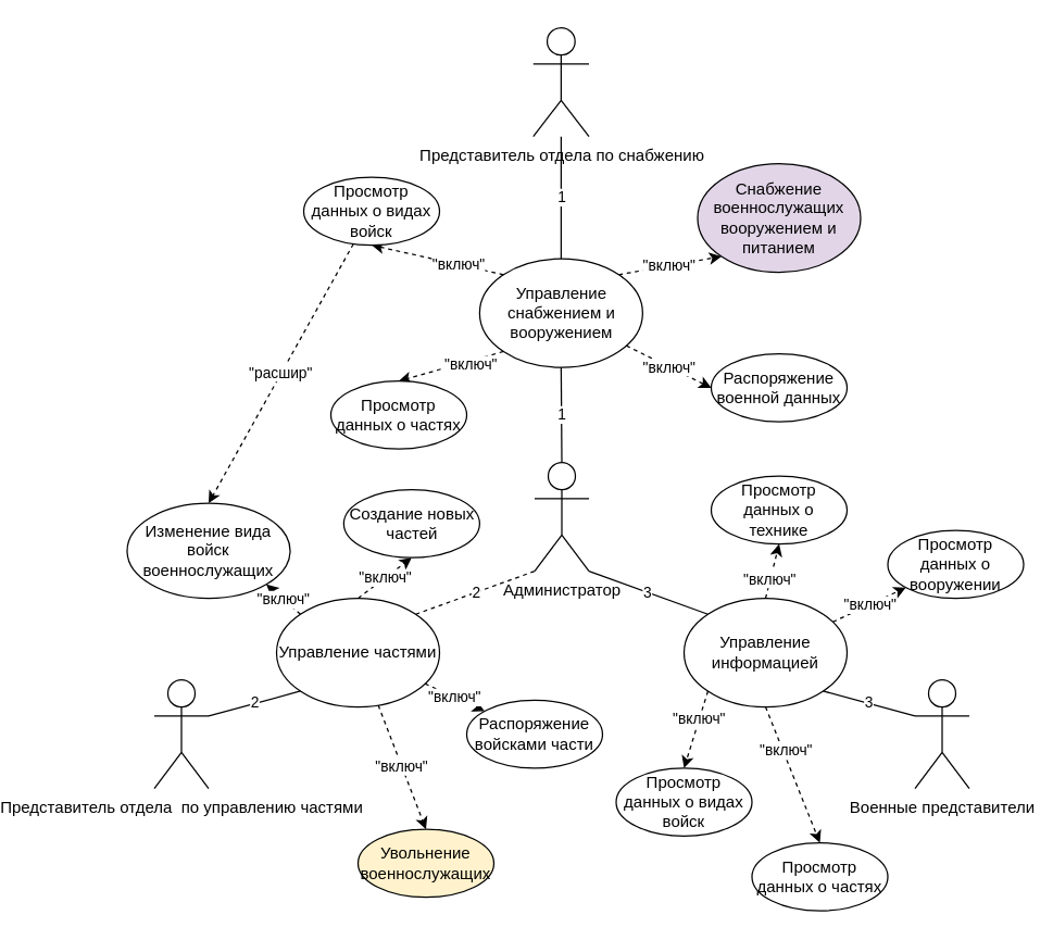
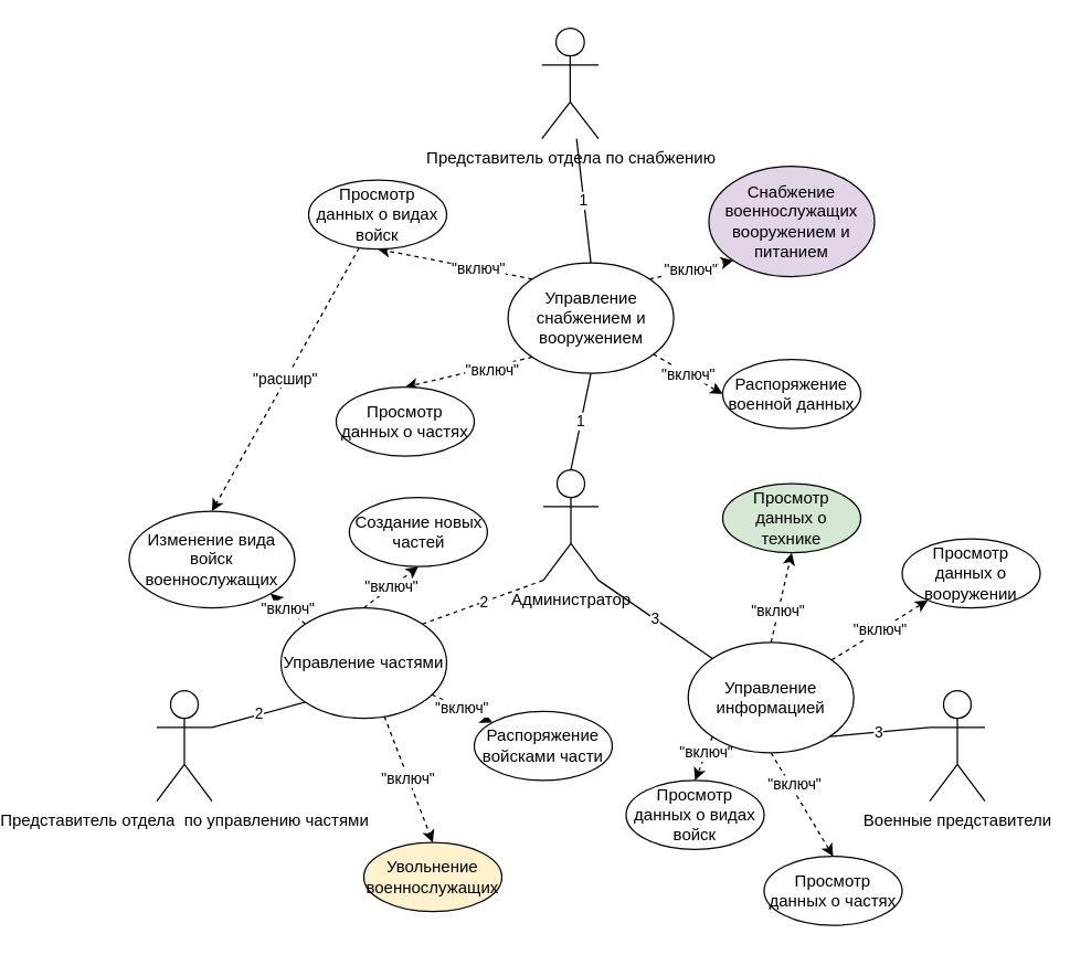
- <mxCell id="8" value="Управление снабжением и вооружением" style="ellipse;whiteSpace=wrap;html=1;" vertex="1" parent="1"><mxGeometry x="279.5" y="190" width="120" height="80" as="geometry" /></mxCell>
+ <mxCell id="8" value="Управление снабжением и вооружением" style="ellipse;whiteSpace=wrap;html=1;" vertex="1" parent="1"><mxGeometry x="294.5" y="190" width="120" height="80" as="geometry" /></mxCell>
- <mxCell id="28" value="Просмотр данных о технике" style="ellipse;whiteSpace=wrap;html=1;" vertex="1" parent="1"><mxGeometry x="450" y="350" width="100" height="50" as="geometry" /></mxCell>
+ <mxCell id="28" value="Просмотр данных о технике" style="ellipse;whiteSpace=wrap;html=1;fillColor=#d5e8d4;" vertex="1" parent="1"><mxGeometry x="450" y="350" width="100" height="50" as="geometry" /></mxCell>
- <mxCell id="25" value="Управление информацией" style="ellipse;whiteSpace=wrap;html=1;" vertex="1" parent="1"><mxGeometry x="430" y="440" width="120" height="80" as="geometry" /></mxCell>
+ <mxCell id="25" value="Управление информацией" style="ellipse;whiteSpace=wrap;html=1;" vertex="1" parent="1"><mxGeometry x="425" y="465" width="120" height="80" as="geometry" /></mxCell>
